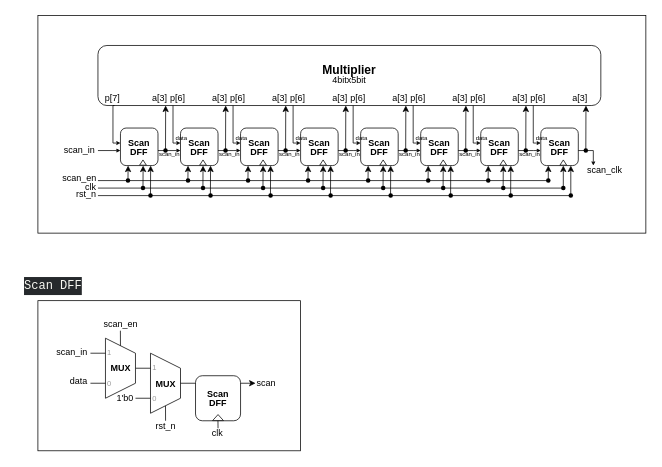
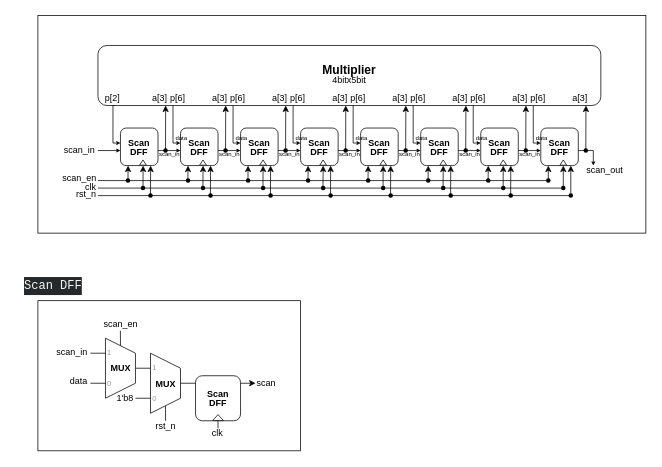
- <mxCell id="27" value="p[7]" style="text;html=1;align=center;verticalAlign=middle;resizable=0;points=[];autosize=1;strokeColor=none;fillColor=none;" parent="1" vertex="1"><mxGeometry x="129" y="116" width="40" height="30" as="geometry" /></mxCell>
+ <mxCell id="27" value="p[2]" style="text;html=1;align=center;verticalAlign=middle;resizable=0;points=[];autosize=1;strokeColor=none;fillColor=none;" parent="1" vertex="1"><mxGeometry x="129" y="116" width="40" height="30" as="geometry" /></mxCell>
- <mxCell id="122" value="scan_clk" style="text;html=1;align=center;verticalAlign=middle;resizable=0;points=[];autosize=1;strokeColor=none;fillColor=none;" parent="1" vertex="1"><mxGeometry x="770" y="211" width="70" height="30" as="geometry" /></mxCell>
+ <mxCell id="122" value="scan_out" style="text;html=1;align=center;verticalAlign=middle;resizable=0;points=[];autosize=1;strokeColor=none;fillColor=none;" parent="1" vertex="1"><mxGeometry x="770" y="211" width="70" height="30" as="geometry" /></mxCell>
- <mxCell id="148" value="1'b0" style="text;html=1;align=center;verticalAlign=middle;resizable=0;points=[];autosize=1;strokeColor=none;fillColor=none;" vertex="1" parent="1"><mxGeometry x="141" y="515" width="50" height="30" as="geometry" /></mxCell>
+ <mxCell id="148" value="1'b8" style="text;html=1;align=center;verticalAlign=middle;resizable=0;points=[];autosize=1;strokeColor=none;fillColor=none;" vertex="1" parent="1"><mxGeometry x="141" y="515" width="50" height="30" as="geometry" /></mxCell>
